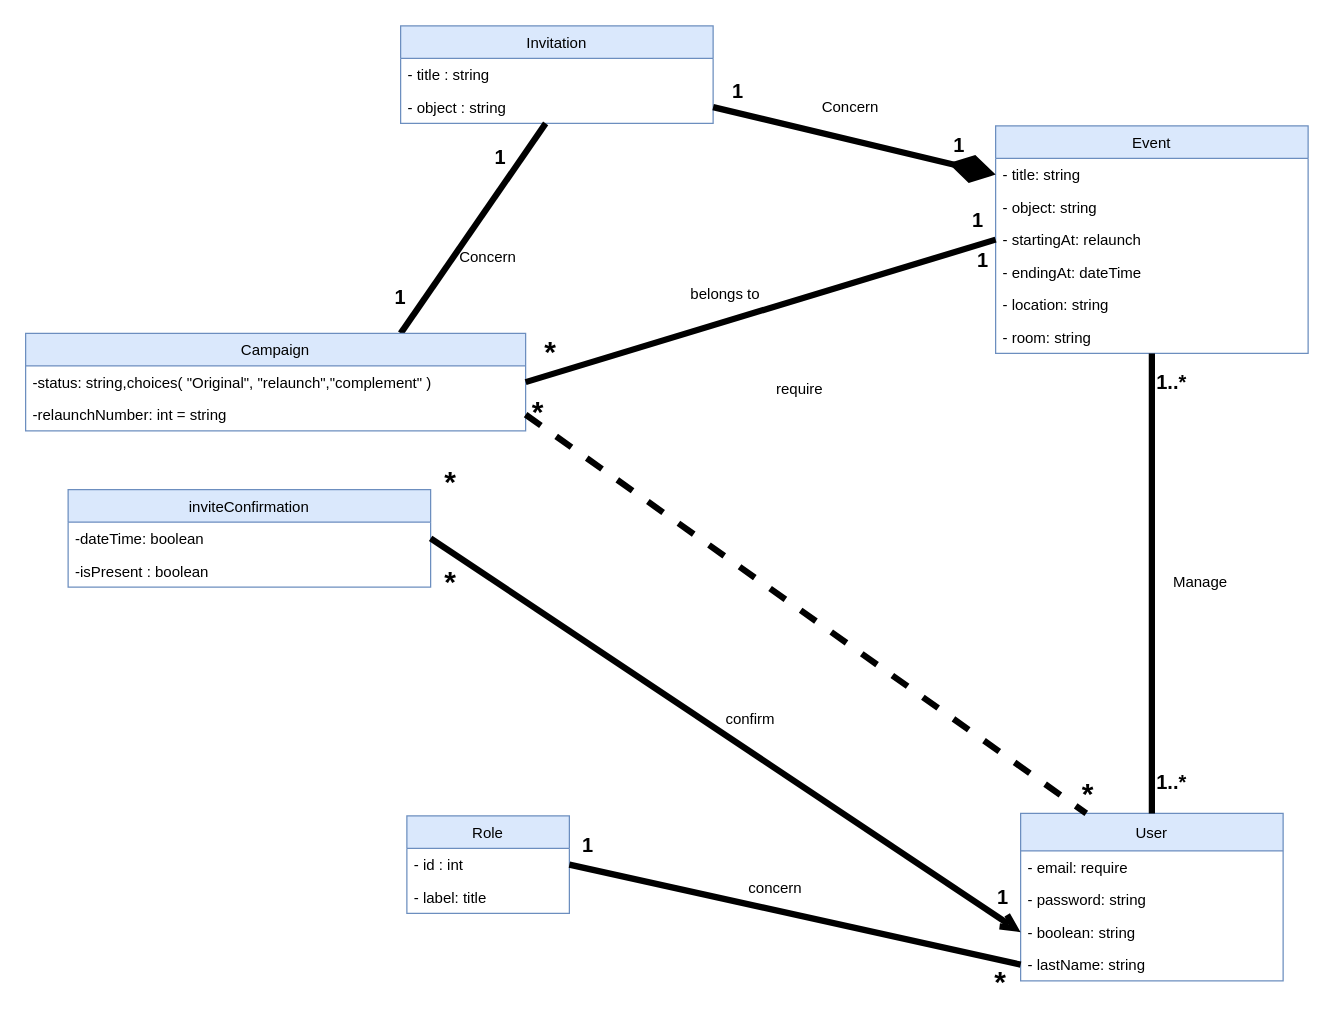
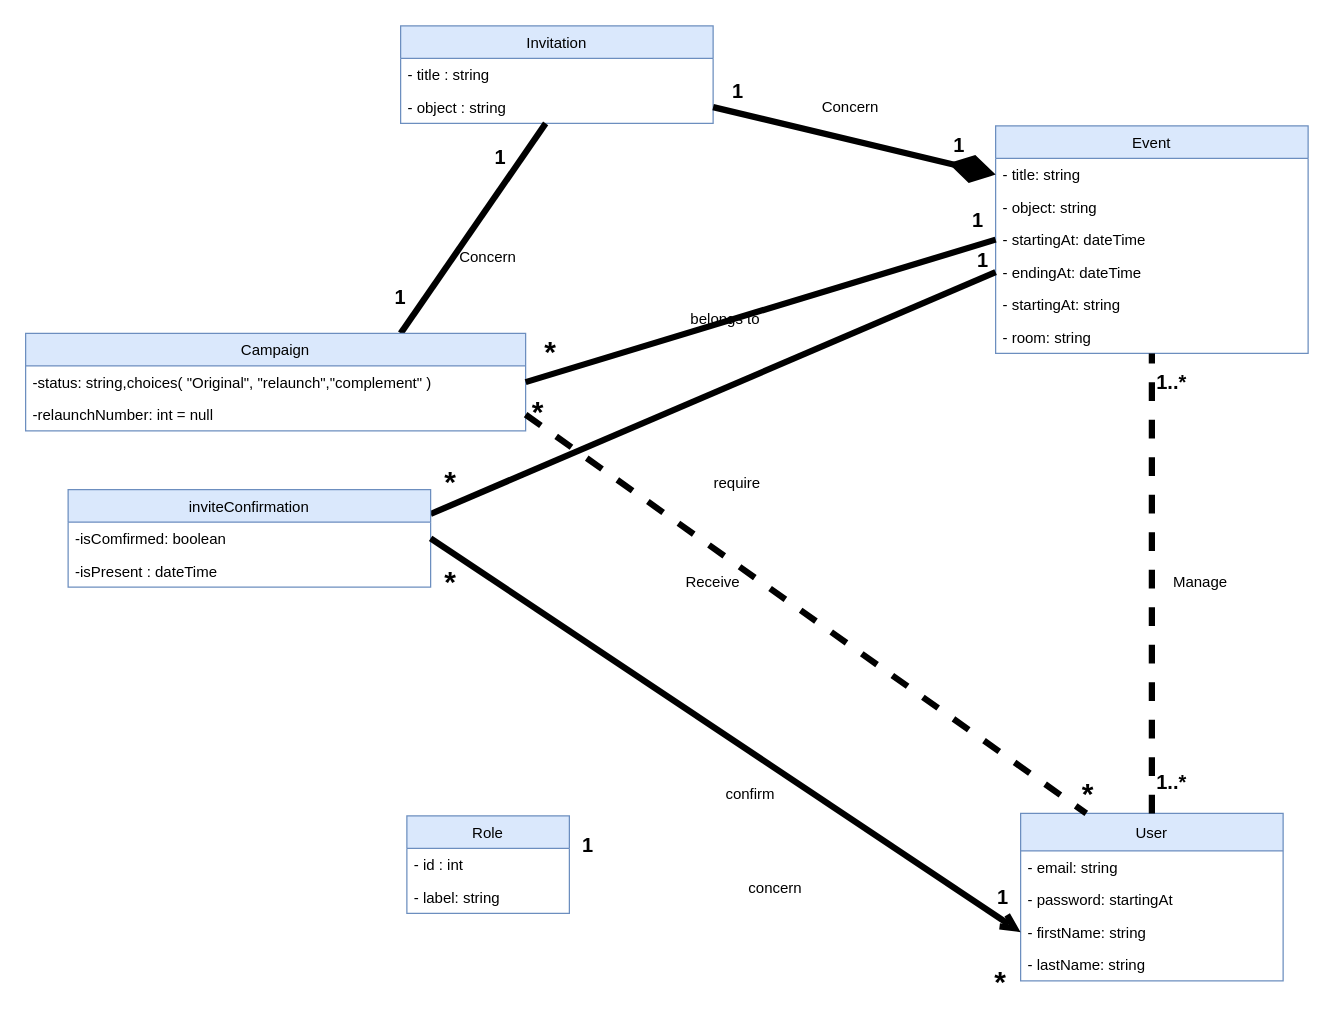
- <mxCell id="10" value="- startingAt: relaunch" style="text;strokeColor=none;fillColor=none;align=left;verticalAlign=top;spacingLeft=4;spacingRight=4;overflow=hidden;rotatable=0;points=[[0,0.5],[1,0.5]];portConstraint=eastwest;" parent="7" vertex="1"><mxGeometry y="78" width="250" height="26" as="geometry" /></mxCell>
+ <mxCell id="10" value="- startingAt: dateTime" style="text;strokeColor=none;fillColor=none;align=left;verticalAlign=top;spacingLeft=4;spacingRight=4;overflow=hidden;rotatable=0;points=[[0,0.5],[1,0.5]];portConstraint=eastwest;" parent="7" vertex="1"><mxGeometry y="78" width="250" height="26" as="geometry" /></mxCell>
- <mxCell id="23" value="belongs to" style="text;html=1;strokeColor=none;fillColor=none;align=center;verticalAlign=middle;whiteSpace=wrap;rounded=0;" parent="1" vertex="1"><mxGeometry x="550" y="220" width="60" height="30" as="geometry" /></mxCell>
+ <mxCell id="23" value="belongs to" style="text;html=1;strokeColor=none;fillColor=none;align=center;verticalAlign=middle;whiteSpace=wrap;rounded=0;" parent="1" vertex="1"><mxGeometry x="550" y="240" width="60" height="30" as="geometry" /></mxCell>
- <mxCell id="12" value="- location: string" style="text;strokeColor=none;fillColor=none;align=left;verticalAlign=top;spacingLeft=4;spacingRight=4;overflow=hidden;rotatable=0;points=[[0,0.5],[1,0.5]];portConstraint=eastwest;" parent="7" vertex="1"><mxGeometry y="130" width="250" height="26" as="geometry" /></mxCell>
+ <mxCell id="12" value="- startingAt: string" style="text;strokeColor=none;fillColor=none;align=left;verticalAlign=top;spacingLeft=4;spacingRight=4;overflow=hidden;rotatable=0;points=[[0,0.5],[1,0.5]];portConstraint=eastwest;" parent="7" vertex="1"><mxGeometry y="130" width="250" height="26" as="geometry" /></mxCell>
- <mxCell id="45" value="require" style="text;html=1;strokeColor=none;fillColor=none;align=center;verticalAlign=middle;whiteSpace=wrap;rounded=0;" parent="1" vertex="1"><mxGeometry x="610" y="296" width="59" height="30" as="geometry" /></mxCell>
+ <mxCell id="45" value="require" style="text;html=1;strokeColor=none;fillColor=none;align=center;verticalAlign=middle;whiteSpace=wrap;rounded=0;" parent="1" vertex="1"><mxGeometry x="560" y="371" width="59" height="30" as="geometry" /></mxCell>
+ <mxCell id="31" style="edgeStyle=none;rounded=0;sketch=0;jumpStyle=none;orthogonalLoop=1;jettySize=auto;html=1;exitX=1;exitY=0.25;exitDx=0;exitDy=0;entryX=0;entryY=0.5;entryDx=0;entryDy=0;shadow=0;fontSize=18;endArrow=none;endFill=0;endSize=6;strokeWidth=5;fillColor=#d5e8d4;strokeColor=#000000;" parent="1" source="32" target="11" edge="1"><mxGeometry relative="1" as="geometry" /></mxCell>
- <mxCell id="27" value="-relaunchNumber: int = string" style="text;align=left;verticalAlign=top;spacingLeft=4;spacingRight=4;overflow=hidden;rotatable=0;points=[[0,0.5],[1,0.5]];portConstraint=eastwest;" parent="25" vertex="1"><mxGeometry y="52" width="400" height="26" as="geometry" /></mxCell>
+ <mxCell id="27" value="-relaunchNumber: int = null" style="text;align=left;verticalAlign=top;spacingLeft=4;spacingRight=4;overflow=hidden;rotatable=0;points=[[0,0.5],[1,0.5]];portConstraint=eastwest;" parent="25" vertex="1"><mxGeometry y="52" width="400" height="26" as="geometry" /></mxCell>
- <mxCell id="33" value="-dateTime: boolean" style="text;strokeColor=none;fillColor=none;align=left;verticalAlign=top;spacingLeft=4;spacingRight=4;overflow=hidden;rotatable=0;points=[[0,0.5],[1,0.5]];portConstraint=eastwest;" parent="32" vertex="1"><mxGeometry y="26" width="290" height="26" as="geometry" /></mxCell>
+ <mxCell id="33" value="-isComfirmed: boolean" style="text;strokeColor=none;fillColor=none;align=left;verticalAlign=top;spacingLeft=4;spacingRight=4;overflow=hidden;rotatable=0;points=[[0,0.5],[1,0.5]];portConstraint=eastwest;" parent="32" vertex="1"><mxGeometry y="26" width="290" height="26" as="geometry" /></mxCell>
- <mxCell id="34" value="-isPresent : boolean" style="text;strokeColor=none;fillColor=none;align=left;verticalAlign=top;spacingLeft=4;spacingRight=4;overflow=hidden;rotatable=0;points=[[0,0.5],[1,0.5]];portConstraint=eastwest;" parent="32" vertex="1"><mxGeometry y="52" width="290" height="26" as="geometry" /></mxCell>
+ <mxCell id="34" value="-isPresent : dateTime" style="text;strokeColor=none;fillColor=none;align=left;verticalAlign=top;spacingLeft=4;spacingRight=4;overflow=hidden;rotatable=0;points=[[0,0.5],[1,0.5]];portConstraint=eastwest;" parent="32" vertex="1"><mxGeometry y="52" width="290" height="26" as="geometry" /></mxCell>
+ <mxCell id="51" value="Receive" style="text;html=1;strokeColor=none;fillColor=none;align=center;verticalAlign=middle;whiteSpace=wrap;rounded=0;" parent="1" vertex="1"><mxGeometry x="540" y="450" width="60" height="30" as="geometry" /></mxCell>
- <mxCell id="39" value="confirm" style="text;html=1;strokeColor=none;fillColor=none;align=center;verticalAlign=middle;whiteSpace=wrap;rounded=0;" parent="1" vertex="1"><mxGeometry x="570" y="560" width="60" height="30" as="geometry" /></mxCell>
+ <mxCell id="39" value="confirm" style="text;html=1;strokeColor=none;fillColor=none;align=center;verticalAlign=middle;whiteSpace=wrap;rounded=0;" parent="1" vertex="1"><mxGeometry x="570" y="620" width="60" height="30" as="geometry" /></mxCell>
- <mxCell id="14" value="" style="endArrow=none;html=1;rounded=0;strokeWidth=5;exitX=0.5;exitY=0;exitDx=0;exitDy=0;fillColor=#d5e8d4;strokeColor=#000000;" parent="1" source="2" target="13" edge="1"><mxGeometry width="50" height="50" relative="1" as="geometry"><mxPoint x="987" y="500" as="sourcePoint" /><mxPoint x="1037" y="450" as="targetPoint" /></mxGeometry></mxCell>
+ <mxCell id="14" value="" style="endArrow=none;html=1;rounded=0;strokeWidth=5;exitX=0.5;exitY=0;exitDx=0;exitDy=0;fillColor=#d5e8d4;strokeColor=#000000;dashed=1;" parent="1" source="2" target="13" edge="1"><mxGeometry width="50" height="50" relative="1" as="geometry"><mxPoint x="987" y="500" as="sourcePoint" /><mxPoint x="1037" y="450" as="targetPoint" /></mxGeometry></mxCell>
- <mxCell id="3" value="- email: require" style="text;strokeColor=none;fillColor=none;align=left;verticalAlign=top;spacingLeft=4;spacingRight=4;overflow=hidden;rotatable=0;points=[[0,0.5],[1,0.5]];portConstraint=eastwest;" parent="2" vertex="1"><mxGeometry y="30" width="210" height="26" as="geometry" /></mxCell>
+ <mxCell id="3" value="- email: string" style="text;strokeColor=none;fillColor=none;align=left;verticalAlign=top;spacingLeft=4;spacingRight=4;overflow=hidden;rotatable=0;points=[[0,0.5],[1,0.5]];portConstraint=eastwest;" parent="2" vertex="1"><mxGeometry y="30" width="210" height="26" as="geometry" /></mxCell>
- <mxCell id="42" value="- label: title" style="text;strokeColor=none;fillColor=none;align=left;verticalAlign=top;spacingLeft=4;spacingRight=4;overflow=hidden;rotatable=0;points=[[0,0.5],[1,0.5]];portConstraint=eastwest;" parent="40" vertex="1"><mxGeometry y="52" width="130" height="26" as="geometry" /></mxCell>
+ <mxCell id="42" value="- label: string" style="text;strokeColor=none;fillColor=none;align=left;verticalAlign=top;spacingLeft=4;spacingRight=4;overflow=hidden;rotatable=0;points=[[0,0.5],[1,0.5]];portConstraint=eastwest;" parent="40" vertex="1"><mxGeometry y="52" width="130" height="26" as="geometry" /></mxCell>
- <mxCell id="4" value="- password: string" style="text;strokeColor=none;fillColor=none;align=left;verticalAlign=top;spacingLeft=4;spacingRight=4;overflow=hidden;rotatable=0;points=[[0,0.5],[1,0.5]];portConstraint=eastwest;" parent="2" vertex="1"><mxGeometry y="56" width="210" height="26" as="geometry" /></mxCell>
+ <mxCell id="4" value="- password: startingAt" style="text;strokeColor=none;fillColor=none;align=left;verticalAlign=top;spacingLeft=4;spacingRight=4;overflow=hidden;rotatable=0;points=[[0,0.5],[1,0.5]];portConstraint=eastwest;" parent="2" vertex="1"><mxGeometry y="56" width="210" height="26" as="geometry" /></mxCell>
- <mxCell id="43" style="edgeStyle=none;rounded=0;sketch=0;jumpStyle=none;orthogonalLoop=1;jettySize=auto;html=1;exitX=1;exitY=0.5;exitDx=0;exitDy=0;entryX=0;entryY=0.5;entryDx=0;entryDy=0;shadow=0;fontSize=18;endArrow=none;endFill=0;endSize=6;strokeWidth=5;fillColor=#d5e8d4;strokeColor=#000000;" parent="1" source="41" target="6" edge="1"><mxGeometry relative="1" as="geometry" /></mxCell>
- <mxCell id="5" value="- boolean: string" style="text;strokeColor=none;fillColor=none;align=left;verticalAlign=top;spacingLeft=4;spacingRight=4;overflow=hidden;rotatable=0;points=[[0,0.5],[1,0.5]];portConstraint=eastwest;" parent="2" vertex="1"><mxGeometry y="82" width="210" height="26" as="geometry" /></mxCell>
+ <mxCell id="5" value="- firstName: string" style="text;strokeColor=none;fillColor=none;align=left;verticalAlign=top;spacingLeft=4;spacingRight=4;overflow=hidden;rotatable=0;points=[[0,0.5],[1,0.5]];portConstraint=eastwest;" parent="2" vertex="1"><mxGeometry y="82" width="210" height="26" as="geometry" /></mxCell>
